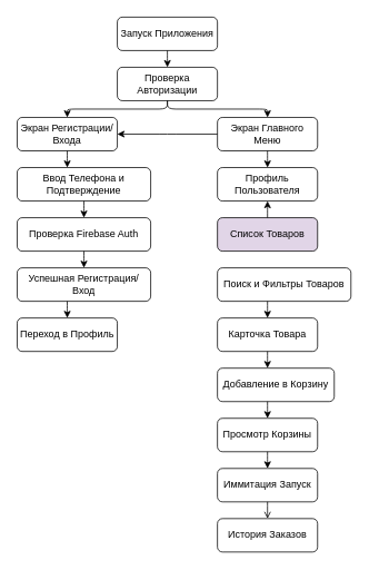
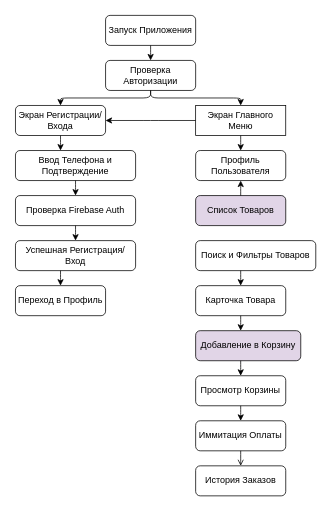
- <mxCell id="8" value="Экран Главного Меню" style="rounded=1;whiteSpace=wrap;html=1;" parent="1" vertex="1"><mxGeometry x="260" y="140" width="120" height="40" as="geometry" /></mxCell>
+ <mxCell id="8" value="Экран Главного Меню" style="whiteSpace=wrap;html=1;rounded=0;" parent="1" vertex="1"><mxGeometry x="260" y="140" width="120" height="40" as="geometry" /></mxCell>
- <mxCell id="26" value="Добавление в Корзину" style="rounded=1;whiteSpace=wrap;html=1;" parent="1" vertex="1"><mxGeometry x="260" y="440" width="140" height="40" as="geometry" /></mxCell>
+ <mxCell id="26" value="Добавление в Корзину" style="rounded=1;whiteSpace=wrap;html=1;fillColor=#e1d5e7;" parent="1" vertex="1"><mxGeometry x="260" y="440" width="140" height="40" as="geometry" /></mxCell>
- <mxCell id="30" value="Иммитация Запуск" style="rounded=1;whiteSpace=wrap;html=1;" parent="1" vertex="1"><mxGeometry x="260" y="560" width="120" height="40" as="geometry" /></mxCell>
+ <mxCell id="30" value="Иммитация Оплаты" style="rounded=1;whiteSpace=wrap;html=1;" parent="1" vertex="1"><mxGeometry x="260" y="560" width="120" height="40" as="geometry" /></mxCell>
